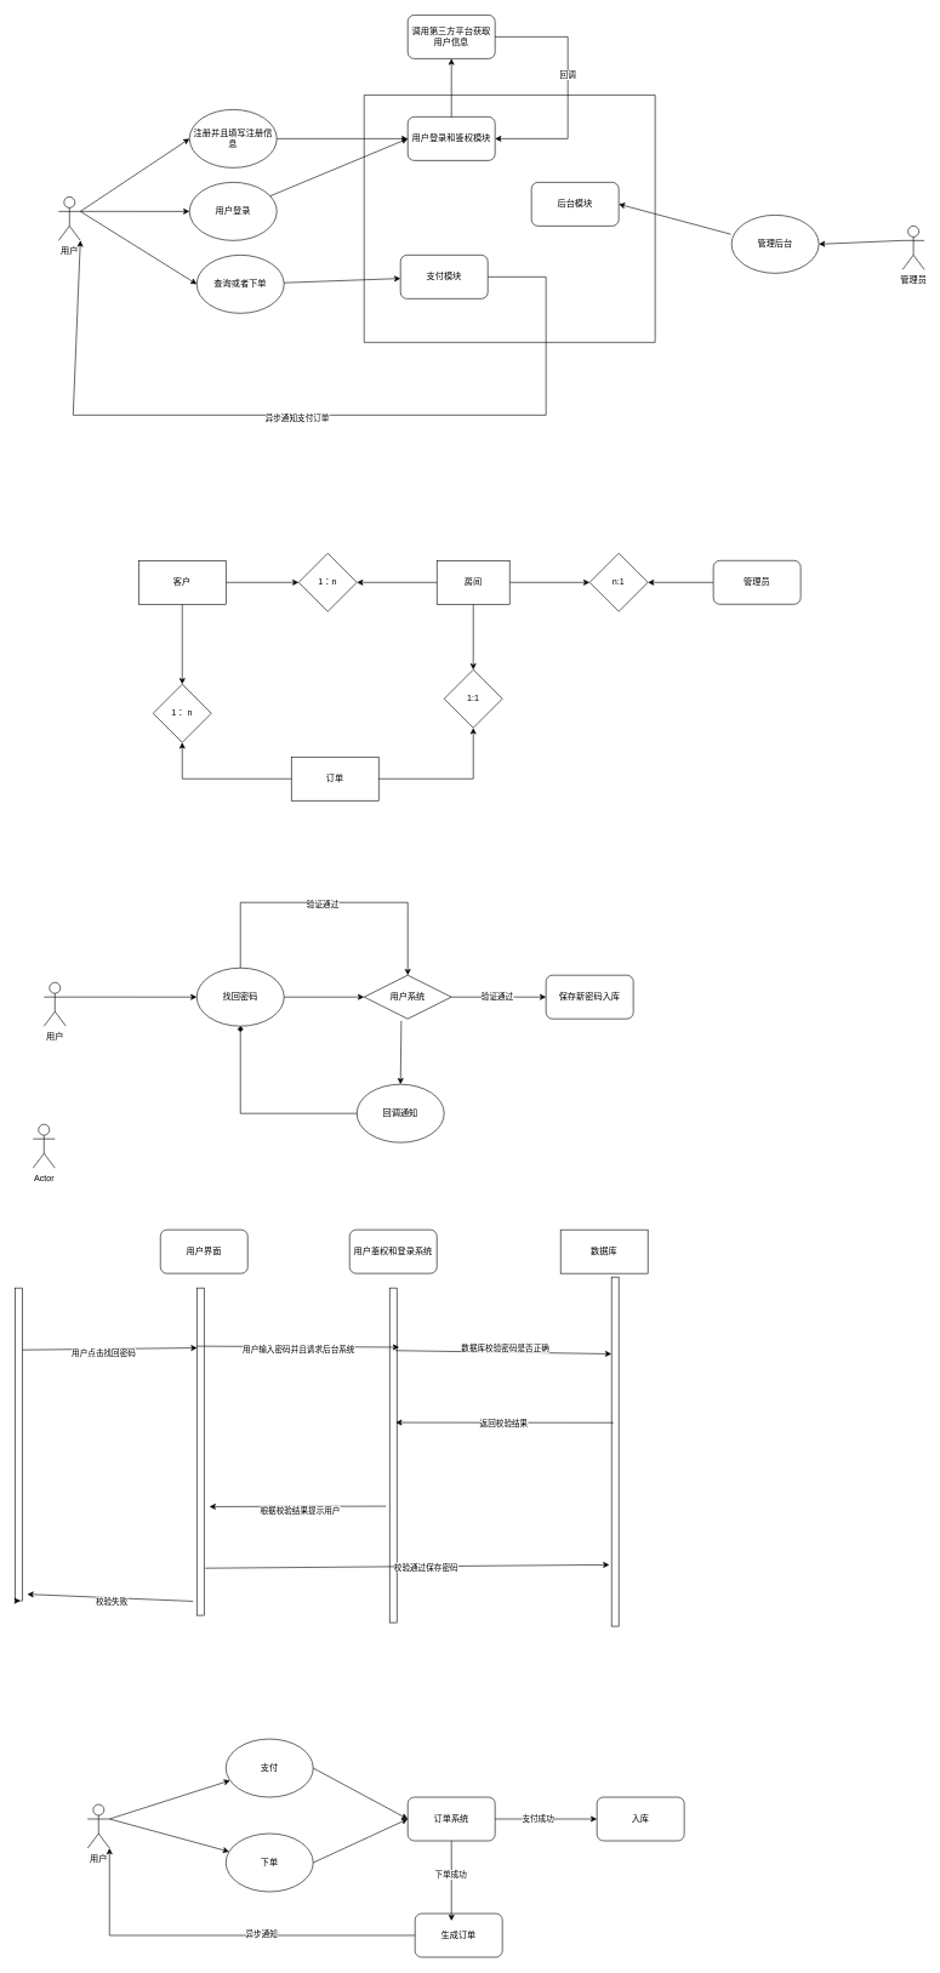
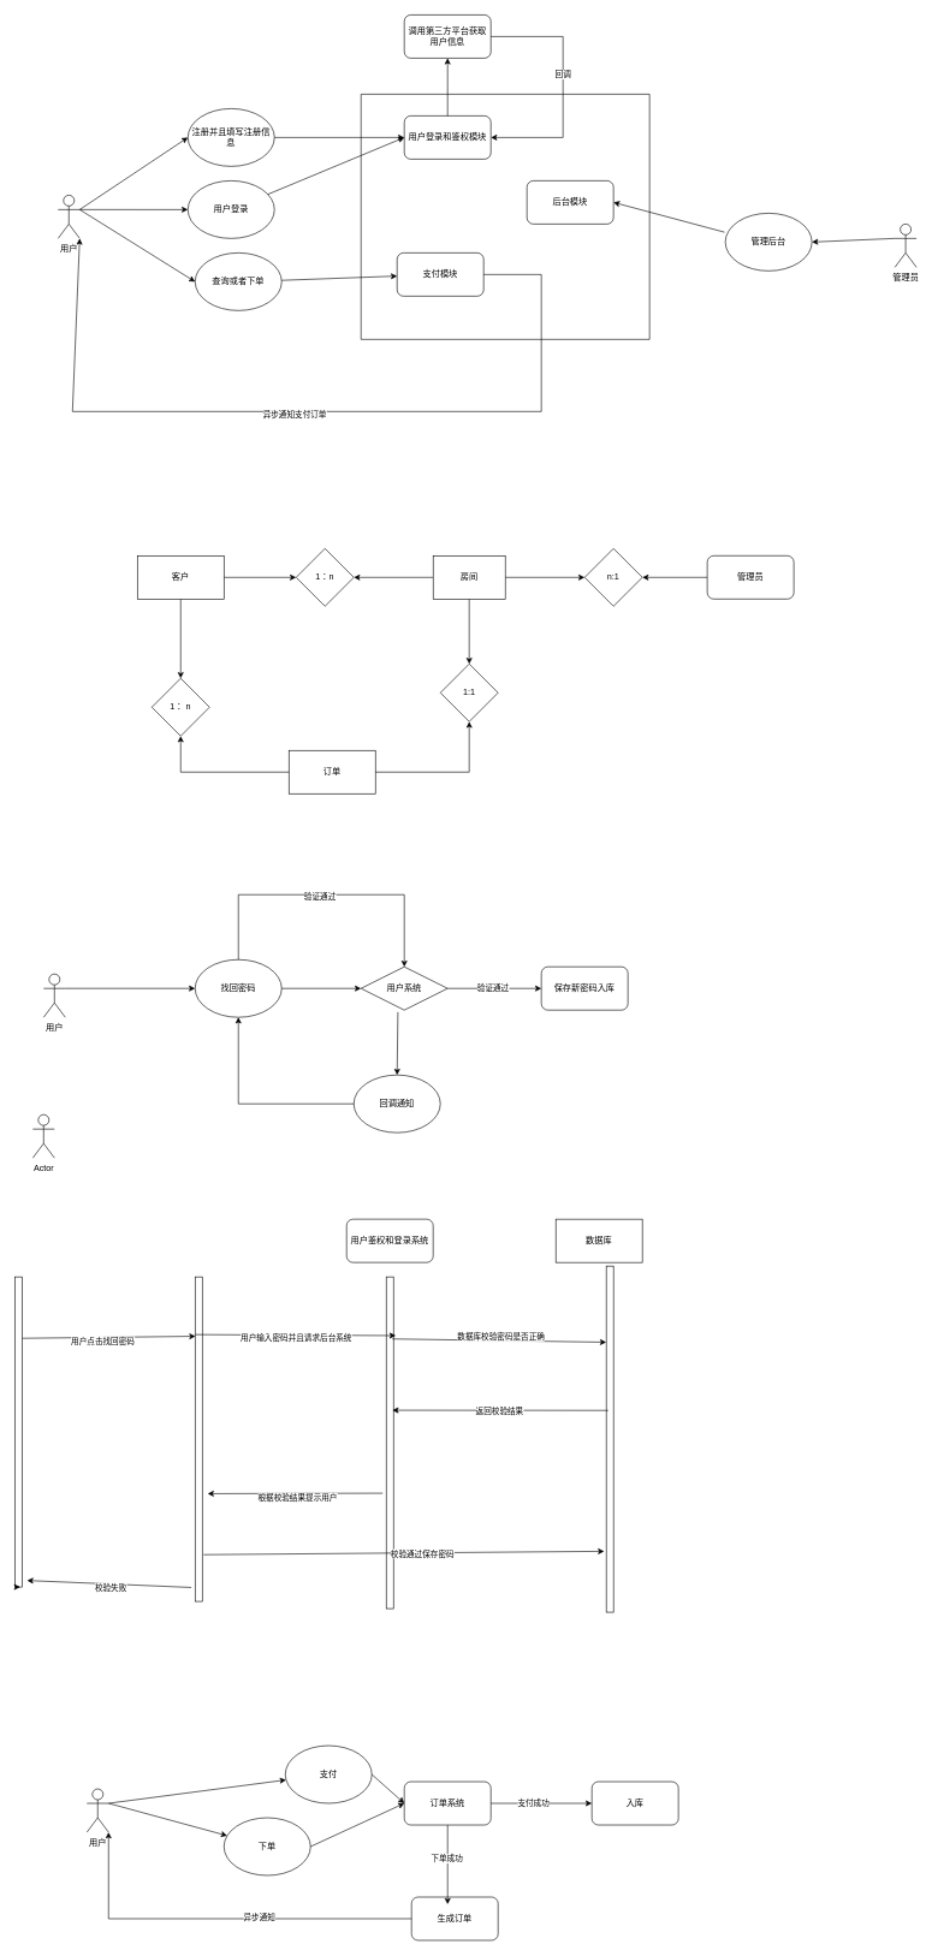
- <mxCell id="49" value="" style="endArrow=diamond;html=1;rounded=0;exitX=0;exitY=0.5;exitDx=0;exitDy=0;entryX=0.5;entryY=1;entryDx=0;entryDy=0;" edge="1" parent="1" source="47" target="43"><mxGeometry width="50" height="50" relative="1" as="geometry"><mxPoint x="650" y="1340" as="sourcePoint" /><mxPoint x="700" y="1290" as="targetPoint" /><Array as="points"><mxPoint x="330" y="1530" /></Array></mxGeometry></mxCell>
+ <mxCell id="49" value="" style="endArrow=classic;html=1;rounded=0;exitX=0;exitY=0.5;exitDx=0;exitDy=0;entryX=0.5;entryY=1;entryDx=0;entryDy=0;" edge="1" parent="1" source="47" target="43"><mxGeometry width="50" height="50" relative="1" as="geometry"><mxPoint x="650" y="1340" as="sourcePoint" /><mxPoint x="700" y="1290" as="targetPoint" /><Array as="points"><mxPoint x="330" y="1530" /></Array></mxGeometry></mxCell>
- <mxCell id="50" value="用户界面" style="rounded=1;whiteSpace=wrap;html=1;" vertex="1" parent="1"><mxGeometry x="220" y="1690" width="120" height="60" as="geometry" /></mxCell>
- <mxCell id="86" value="支付" style="ellipse;whiteSpace=wrap;html=1;" vertex="1" parent="1"><mxGeometry x="310" y="2390" width="120" height="80" as="geometry" /></mxCell>
+ <mxCell id="86" value="支付" style="ellipse;whiteSpace=wrap;html=1;" vertex="1" parent="1"><mxGeometry x="395" y="2420" width="120" height="80" as="geometry" /></mxCell>
